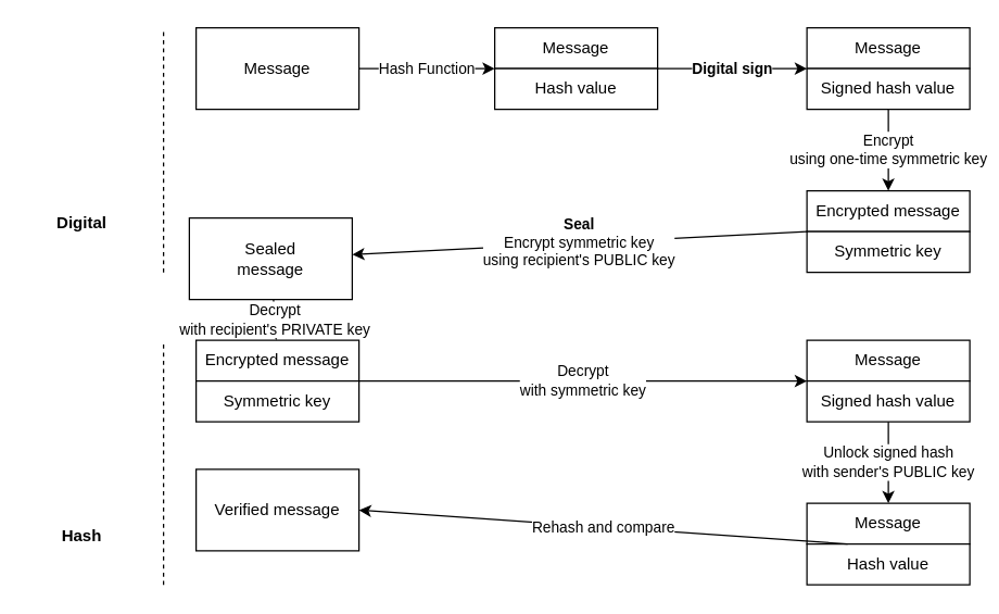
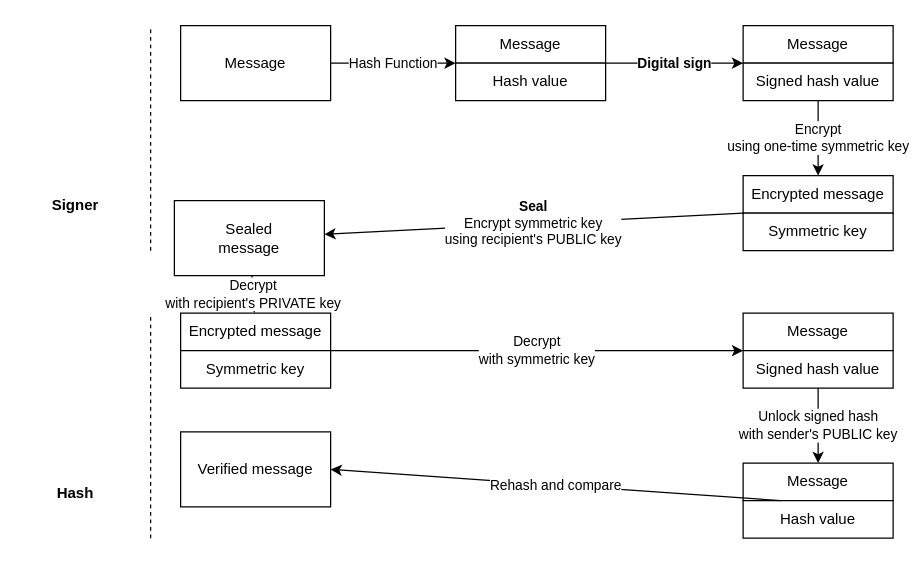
- <mxCell id="13" value="Digital" style="shape=image;verticalLabelPosition=bottom;labelBackgroundColor=#ffffff;verticalAlign=top;aspect=fixed;imageAspect=0;image=https://www.shareicon.net/data/256x256/2015/10/21/659808_pencil_512x512.png;fontStyle=1" vertex="1" parent="1"><mxGeometry x="20" y="70" width="80" height="80" as="geometry" /></mxCell>
+ <mxCell id="13" value="Signer" style="shape=image;verticalLabelPosition=bottom;labelBackgroundColor=#ffffff;verticalAlign=top;aspect=fixed;imageAspect=0;image=https://www.shareicon.net/data/256x256/2015/10/21/659808_pencil_512x512.png;fontStyle=1" vertex="1" parent="1"><mxGeometry x="20" y="70" width="80" height="80" as="geometry" /></mxCell>
